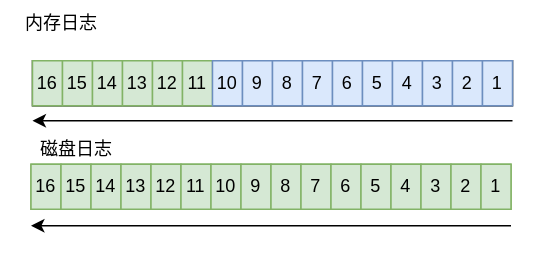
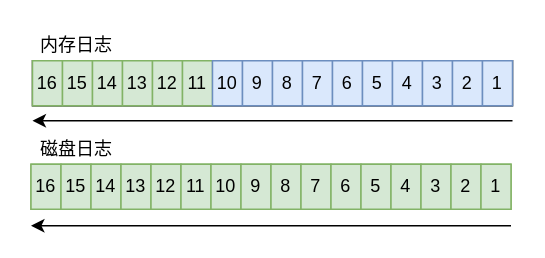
- <mxCell id="38" value="内存日志" style="text;html=1;align=center;verticalAlign=middle;resizable=0;points=[];autosize=1;strokeColor=none;fillColor=none;" vertex="1" parent="1"><mxGeometry x="10" y="5" width="60" height="20" as="geometry" /></mxCell>
+ <mxCell id="38" value="内存日志" style="text;html=1;align=center;verticalAlign=middle;resizable=0;points=[];autosize=1;strokeColor=none;fillColor=none;" vertex="1" parent="1"><mxGeometry x="20" y="20" width="60" height="20" as="geometry" /></mxCell>
